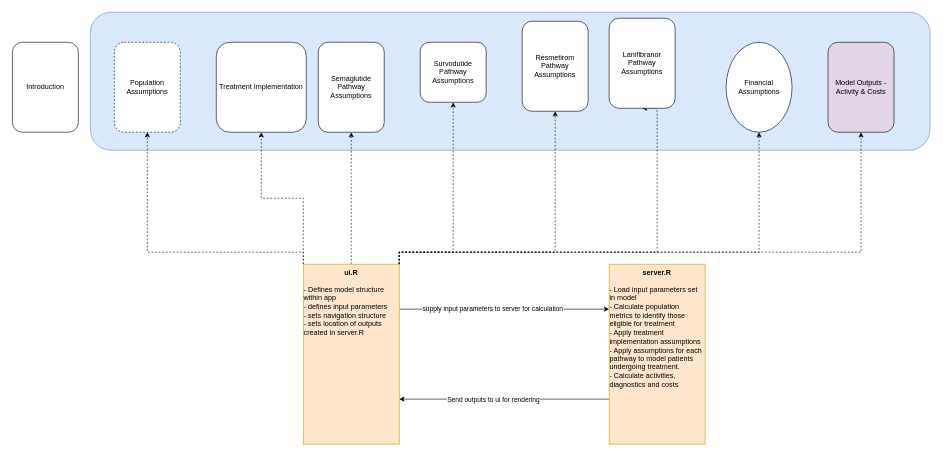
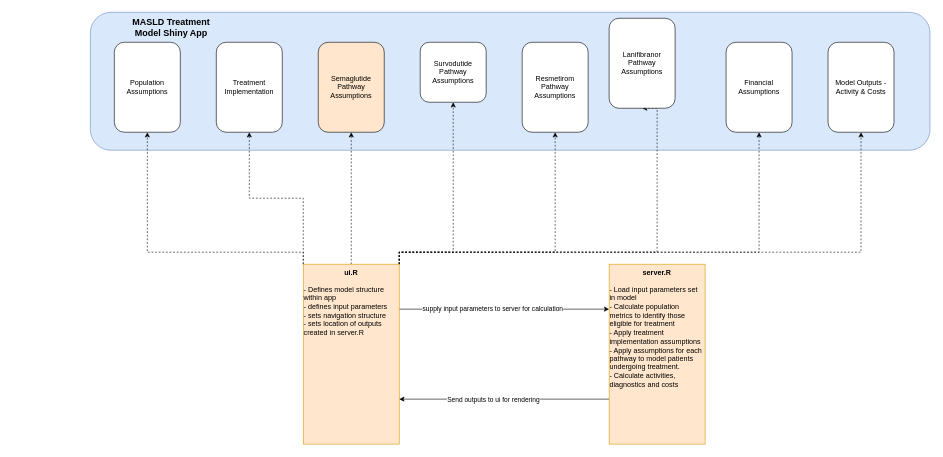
+ <mxCell id="26" value="MASLD Treatment Model Shiny App" style="text;html=1;align=center;verticalAlign=middle;whiteSpace=wrap;rounded=0;fontStyle=1;fontSize=15;" vertex="1" parent="1"><mxGeometry x="200" y="30" width="170" height="30" as="geometry" /></mxCell>
- <mxCell id="19" value="Resmetirom Pathway Assumptions" style="rounded=1;whiteSpace=wrap;html=1;" vertex="1" parent="1"><mxGeometry x="870" y="35" width="110" height="150" as="geometry" /></mxCell>
+ <mxCell id="19" value="Resmetirom Pathway Assumptions" style="rounded=1;whiteSpace=wrap;html=1;" vertex="1" parent="1"><mxGeometry x="870" y="70" width="110" height="150" as="geometry" /></mxCell>
- <mxCell id="14" value="Introduction" style="rounded=1;whiteSpace=wrap;html=1;" vertex="1" parent="1"><mxGeometry x="20" y="70" width="110" height="150" as="geometry" /></mxCell>
- <mxCell id="15" value="Population Assumptions" style="rounded=1;whiteSpace=wrap;html=1;dashed=1;" vertex="1" parent="1"><mxGeometry x="190" y="70" width="110" height="150" as="geometry" /></mxCell>
+ <mxCell id="15" value="Population Assumptions" style="rounded=1;whiteSpace=wrap;html=1;" vertex="1" parent="1"><mxGeometry x="190" y="70" width="110" height="150" as="geometry" /></mxCell>
- <mxCell id="16" value="Treatment Implementation" style="rounded=1;whiteSpace=wrap;html=1;" vertex="1" parent="1"><mxGeometry x="360" y="70" width="150" height="150" as="geometry" /></mxCell>
+ <mxCell id="16" value="Treatment Implementation" style="rounded=1;whiteSpace=wrap;html=1;" vertex="1" parent="1"><mxGeometry x="360" y="70" width="110" height="150" as="geometry" /></mxCell>
- <mxCell id="17" value="Semaglutide Pathway Assumptions" style="rounded=1;whiteSpace=wrap;html=1;" vertex="1" parent="1"><mxGeometry x="530" y="70" width="110" height="150" as="geometry" /></mxCell>
+ <mxCell id="17" value="Semaglutide Pathway Assumptions" style="rounded=1;whiteSpace=wrap;html=1;fillColor=#ffe6cc;" vertex="1" parent="1"><mxGeometry x="530" y="70" width="110" height="150" as="geometry" /></mxCell>
- <mxCell id="21" value="Financial Assumptions" style="ellipse;whiteSpace=wrap;html=1;" vertex="1" parent="1"><mxGeometry x="1210" y="70" width="110" height="150" as="geometry" /></mxCell>
+ <mxCell id="21" value="Financial Assumptions" style="rounded=1;whiteSpace=wrap;html=1;" vertex="1" parent="1"><mxGeometry x="1210" y="70" width="110" height="150" as="geometry" /></mxCell>
- <mxCell id="22" value="Model Outputs - Activity &amp;amp; Costs" style="rounded=1;whiteSpace=wrap;html=1;fillColor=#e1d5e7;" vertex="1" parent="1"><mxGeometry x="1380" y="70" width="110" height="150" as="geometry" /></mxCell>
+ <mxCell id="22" value="Model Outputs - Activity &amp;amp; Costs" style="rounded=1;whiteSpace=wrap;html=1;" vertex="1" parent="1"><mxGeometry x="1380" y="70" width="110" height="150" as="geometry" /></mxCell>
